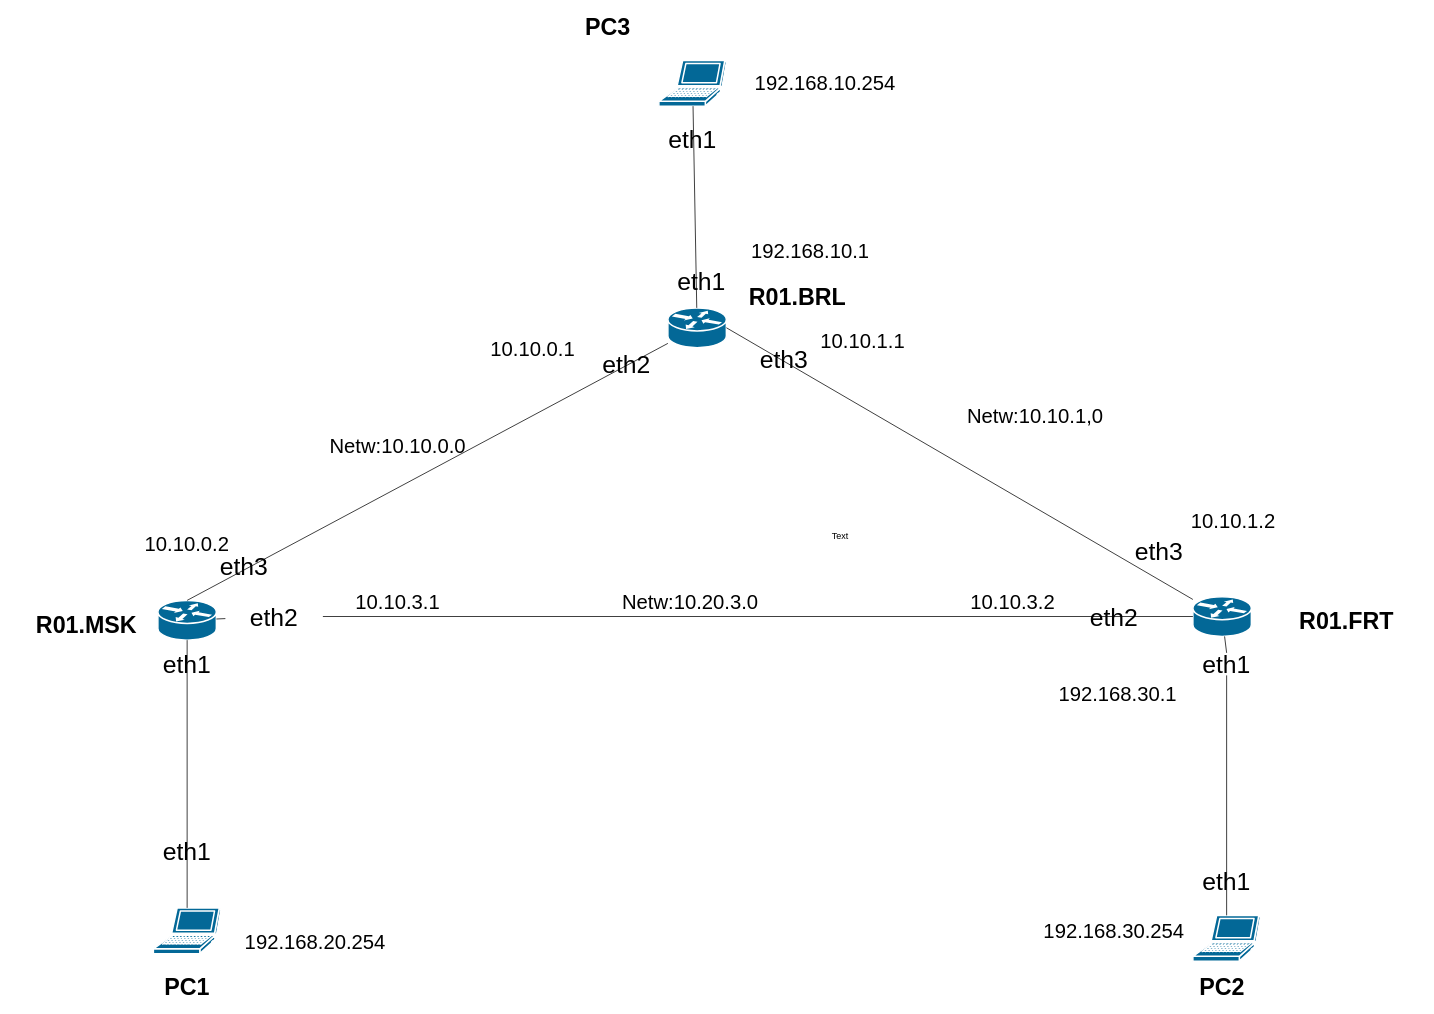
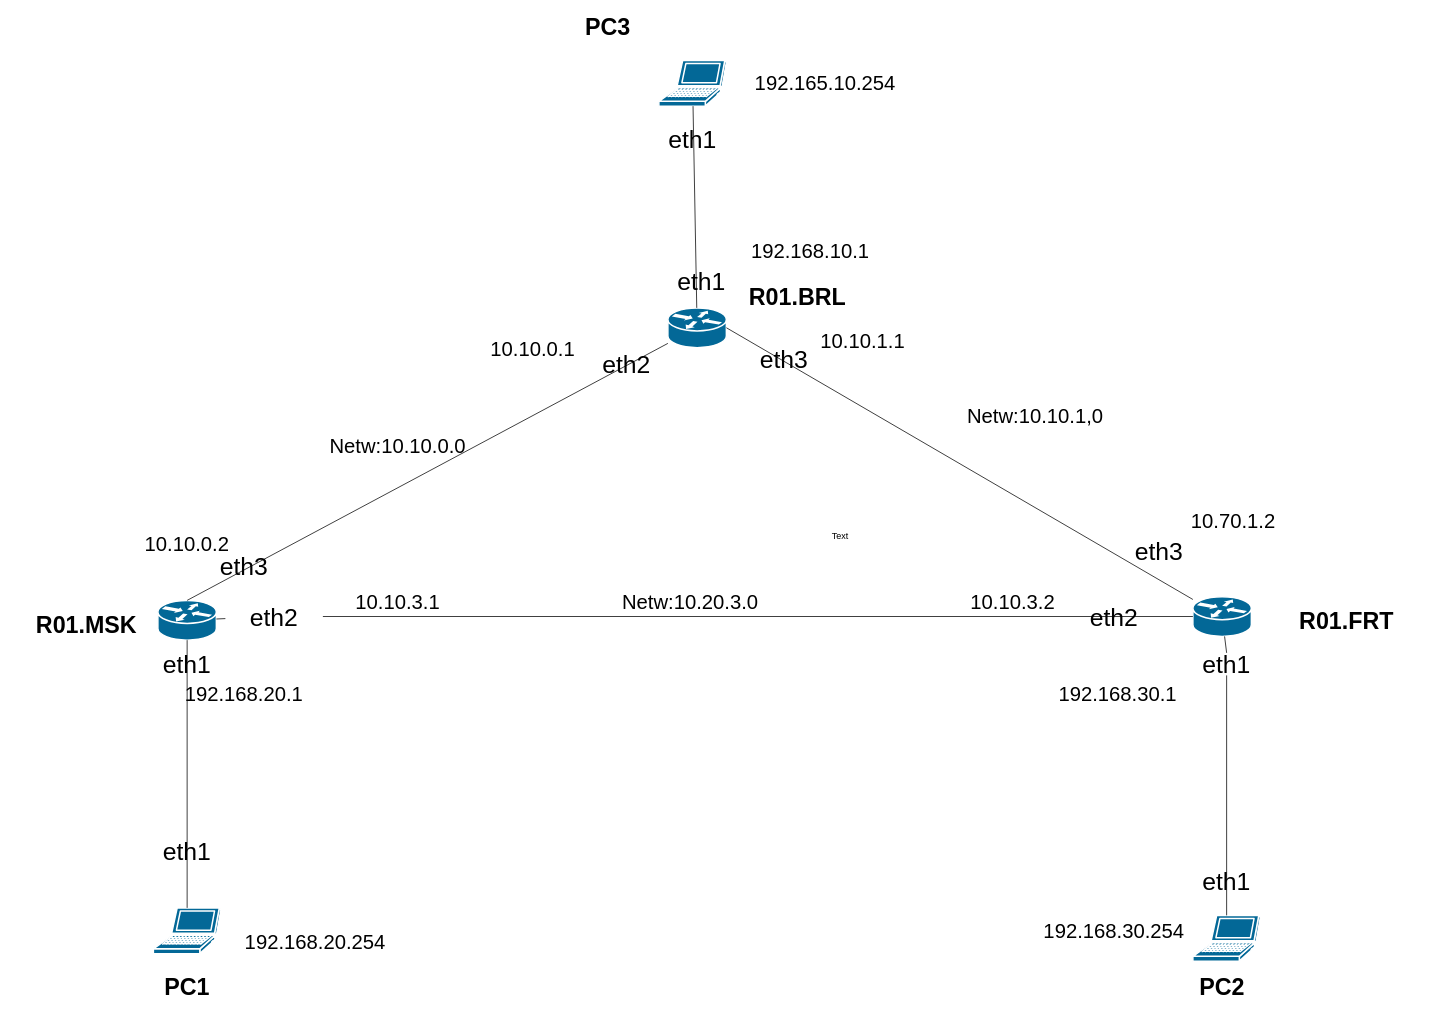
- <mxCell id="46" value="&lt;font style=&quot;font-size: 27px;&quot;&gt;192.168.10.254&lt;/font&gt;" style="text;strokeColor=none;align=center;fillColor=none;html=1;verticalAlign=middle;whiteSpace=wrap;rounded=0;" vertex="1" parent="1"><mxGeometry x="990" y="95.5" width="220" height="30" as="geometry" /></mxCell>
+ <mxCell id="46" value="&lt;font style=&quot;font-size: 27px;&quot;&gt;192.165.10.254&lt;/font&gt;" style="text;strokeColor=none;align=center;fillColor=none;html=1;verticalAlign=middle;whiteSpace=wrap;rounded=0;" vertex="1" parent="1"><mxGeometry x="990" y="95.5" width="220" height="30" as="geometry" /></mxCell>
- <mxCell id="44" value="&lt;font style=&quot;font-size: 27px;&quot;&gt;10.10.1.2&lt;br&gt;&lt;/font&gt;" style="text;strokeColor=none;align=center;fillColor=none;html=1;verticalAlign=middle;whiteSpace=wrap;rounded=0;" vertex="1" parent="1"><mxGeometry x="1534" y="680" width="220" height="30" as="geometry" /></mxCell>
+ <mxCell id="44" value="&lt;font style=&quot;font-size: 27px;&quot;&gt;10.70.1.2&lt;br&gt;&lt;/font&gt;" style="text;strokeColor=none;align=center;fillColor=none;html=1;verticalAlign=middle;whiteSpace=wrap;rounded=0;" vertex="1" parent="1"><mxGeometry x="1534" y="680" width="220" height="30" as="geometry" /></mxCell>
+ <mxCell id="36" value="&lt;font style=&quot;font-size: 27px;&quot;&gt;192.168.20.1&lt;br&gt;&lt;/font&gt;" style="text;strokeColor=none;align=center;fillColor=none;html=1;verticalAlign=middle;whiteSpace=wrap;rounded=0;" vertex="1" parent="1"><mxGeometry x="215" y="910" width="220" height="30" as="geometry" /></mxCell>
